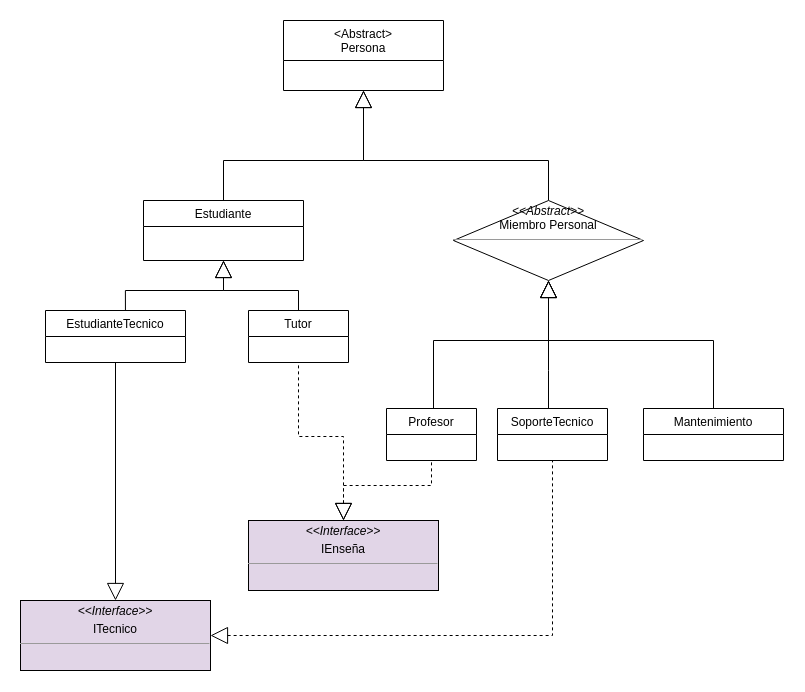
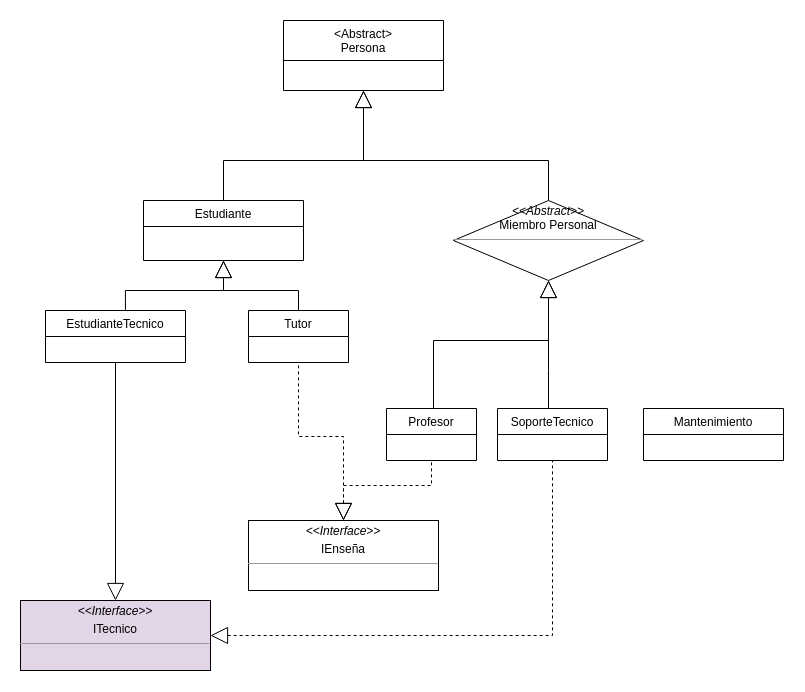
- <mxCell id="10" style="edgeStyle=orthogonalEdgeStyle;rounded=0;orthogonalLoop=1;jettySize=auto;html=1;startArrow=block;startFill=0;startSize=15;endSize=6;endArrow=none;endFill=0;" edge="1" parent="1" source="11" target="14"><mxGeometry relative="1" as="geometry"><Array as="points"><mxPoint x="548" y="340" /><mxPoint x="713" y="340" /></Array></mxGeometry></mxCell>
- <mxCell id="19" value="&lt;p style=&quot;margin:0px;margin-top:4px;text-align:center;&quot;&gt;&lt;i&gt;&amp;lt;&amp;lt;Interface&amp;gt;&amp;gt;&lt;/i&gt;&lt;br&gt;&lt;/p&gt;&lt;p style=&quot;margin:0px;margin-top:4px;text-align:center;&quot;&gt;IEnseña&lt;/p&gt;&lt;hr size=&quot;1&quot;&gt;&lt;p style=&quot;margin:0px;margin-left:4px;&quot;&gt;&lt;/p&gt;&lt;p style=&quot;margin:0px;margin-left:4px;&quot;&gt;&lt;br&gt;&lt;/p&gt;" style="verticalAlign=top;align=left;overflow=fill;fontSize=12;fontFamily=Helvetica;html=1;fillColor=#e1d5e7;" vertex="1" parent="1"><mxGeometry x="248" y="520" width="190" height="70" as="geometry" /></mxCell>
+ <mxCell id="19" value="&lt;p style=&quot;margin:0px;margin-top:4px;text-align:center;&quot;&gt;&lt;i&gt;&amp;lt;&amp;lt;Interface&amp;gt;&amp;gt;&lt;/i&gt;&lt;br&gt;&lt;/p&gt;&lt;p style=&quot;margin:0px;margin-top:4px;text-align:center;&quot;&gt;IEnseña&lt;/p&gt;&lt;hr size=&quot;1&quot;&gt;&lt;p style=&quot;margin:0px;margin-left:4px;&quot;&gt;&lt;/p&gt;&lt;p style=&quot;margin:0px;margin-left:4px;&quot;&gt;&lt;br&gt;&lt;/p&gt;" style="verticalAlign=top;align=left;overflow=fill;fontSize=12;fontFamily=Helvetica;html=1;" vertex="1" parent="1"><mxGeometry x="248" y="520" width="190" height="70" as="geometry" /></mxCell>
